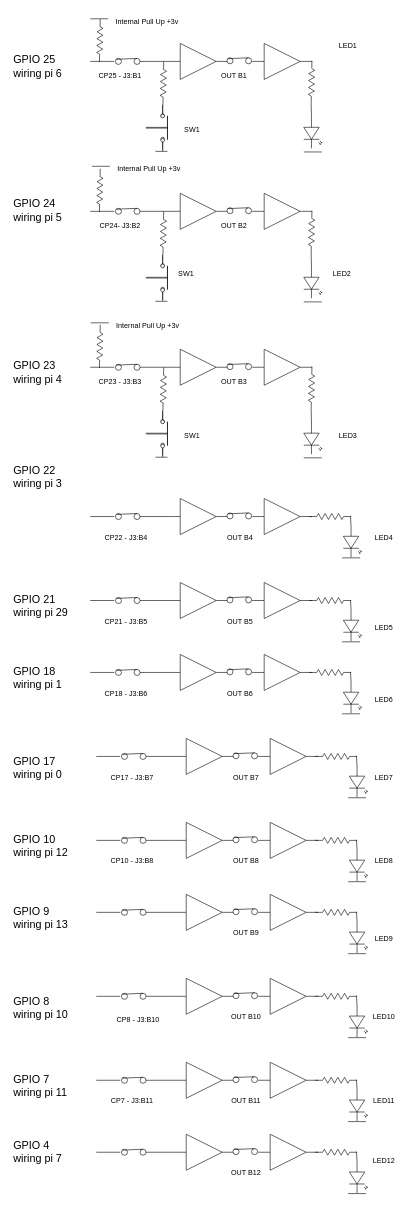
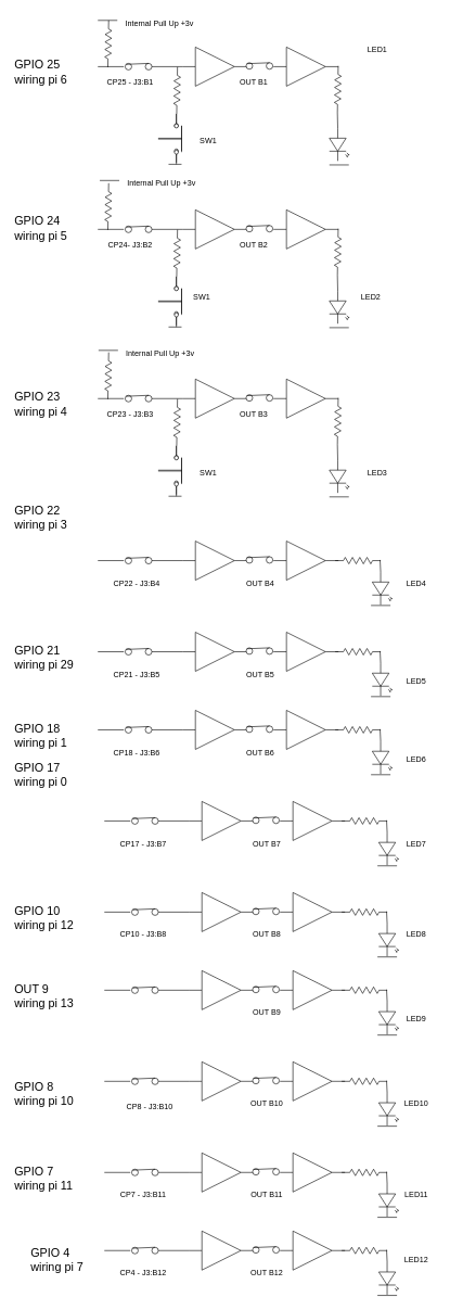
- <mxCell id="271" value="GPIO 17&lt;div style=&quot;font-size: 18px;&quot;&gt;wiring pi 0&lt;/div&gt;" style="text;html=1;align=left;verticalAlign=middle;whiteSpace=wrap;rounded=0;fontSize=18;" vertex="1" parent="1"><mxGeometry x="20" y="1260" width="100" height="40" as="geometry" /></mxCell>
+ <mxCell id="271" value="GPIO 17&lt;div style=&quot;font-size: 18px;&quot;&gt;wiring pi 0&lt;/div&gt;" style="text;html=1;align=left;verticalAlign=middle;whiteSpace=wrap;rounded=0;fontSize=18;" vertex="1" parent="1"><mxGeometry x="20" y="1170" width="100" height="40" as="geometry" /></mxCell>
- <mxCell id="273" value="GPIO 9&lt;div style=&quot;font-size: 18px;&quot;&gt;wiring pi 13&lt;/div&gt;" style="text;html=1;align=left;verticalAlign=middle;whiteSpace=wrap;rounded=0;fontSize=18;" vertex="1" parent="1"><mxGeometry x="20" y="1510" width="100" height="40" as="geometry" /></mxCell>
+ <mxCell id="273" value="OUT 9&lt;div style=&quot;font-size: 18px;&quot;&gt;wiring pi 13&lt;/div&gt;" style="text;html=1;align=left;verticalAlign=middle;whiteSpace=wrap;rounded=0;fontSize=18;" vertex="1" parent="1"><mxGeometry x="20" y="1510" width="100" height="40" as="geometry" /></mxCell>
- <mxCell id="276" value="GPIO 4&lt;div style=&quot;font-size: 18px;&quot;&gt;wiring pi 7&lt;/div&gt;" style="text;html=1;align=left;verticalAlign=middle;whiteSpace=wrap;rounded=0;fontSize=18;" vertex="1" parent="1"><mxGeometry x="20" y="1900" width="100" height="40" as="geometry" /></mxCell>
+ <mxCell id="276" value="GPIO 4&lt;div style=&quot;font-size: 18px;&quot;&gt;wiring pi 7&lt;/div&gt;" style="text;html=1;align=left;verticalAlign=middle;whiteSpace=wrap;rounded=0;fontSize=18;" vertex="1" parent="1"><mxGeometry x="45" y="1915" width="100" height="40" as="geometry" /></mxCell>
+ <mxCell id="242" value="CP4 - J3:B12" style="text;html=1;align=center;verticalAlign=middle;whiteSpace=wrap;rounded=0;" vertex="1" parent="226"><mxGeometry x="10" y="50" width="100" height="30" as="geometry" /></mxCell>
